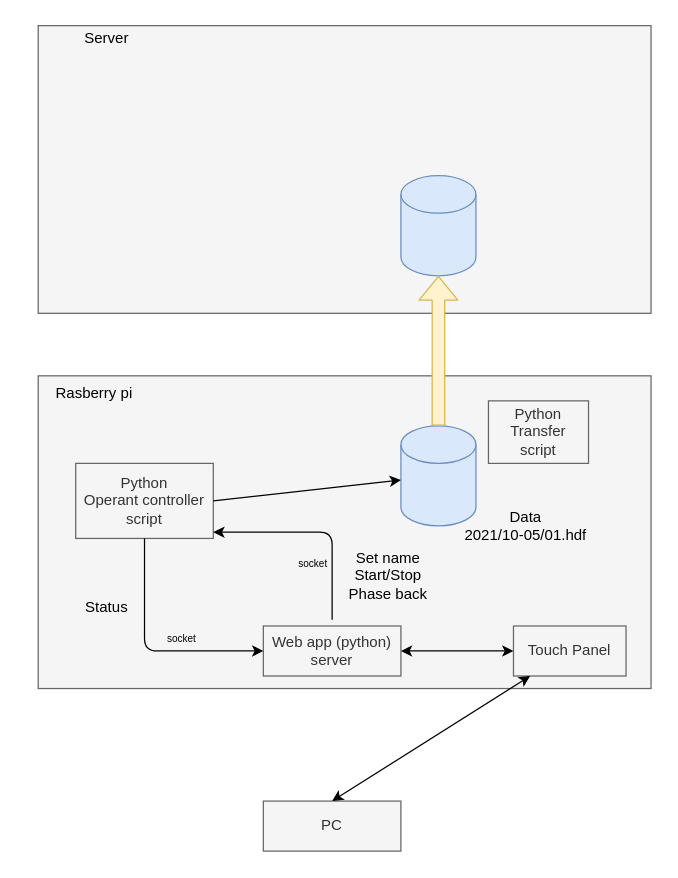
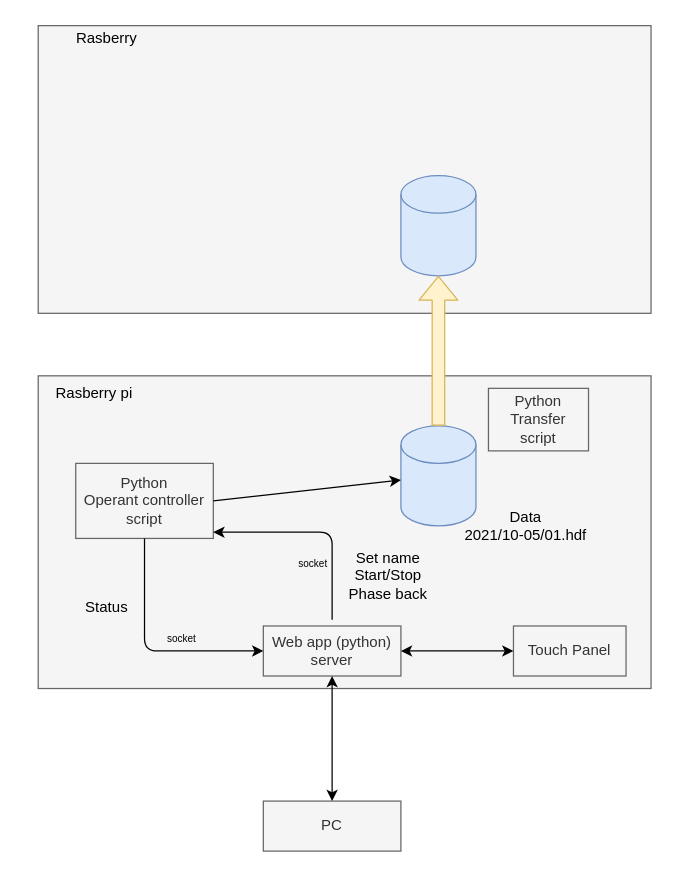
- <mxCell id="6" value="&lt;font color=&quot;#000000&quot;&gt;Server&lt;/font&gt;" style="text;html=1;strokeColor=none;fillColor=none;align=center;verticalAlign=middle;whiteSpace=wrap;rounded=0;" vertex="1" parent="1"><mxGeometry x="30" y="20" width="110" height="20" as="geometry" /></mxCell>
+ <mxCell id="6" value="&lt;font color=&quot;#000000&quot;&gt;Rasberry&lt;/font&gt;" style="text;html=1;strokeColor=none;fillColor=none;align=center;verticalAlign=middle;whiteSpace=wrap;rounded=0;" vertex="1" parent="1"><mxGeometry x="30" y="20" width="110" height="20" as="geometry" /></mxCell>
- <mxCell id="23" value="Python &lt;br&gt;Transfer&lt;br&gt;script" style="rounded=0;whiteSpace=wrap;html=1;strokeColor=#666666;fillColor=#f5f5f5;fontColor=#333333;" vertex="1" parent="1"><mxGeometry x="390" y="320" width="80" height="50" as="geometry" /></mxCell>
+ <mxCell id="23" value="Python &lt;br&gt;Transfer&lt;br&gt;script" style="rounded=0;whiteSpace=wrap;html=1;strokeColor=#666666;fillColor=#f5f5f5;fontColor=#333333;" vertex="1" parent="1"><mxGeometry x="390" y="310" width="80" height="50" as="geometry" /></mxCell>
- <mxCell id="21" value="" style="endArrow=classic;startArrow=classic;html=1;fontColor=#000000;strokeColor=#000000;exitX=0.5;exitY=0;exitDx=0;exitDy=0;" edge="1" parent="1" source="20" target="16"><mxGeometry width="50" height="50" relative="1" as="geometry"><mxPoint x="340" y="610" as="sourcePoint" /><mxPoint x="250" y="610" as="targetPoint" /></mxGeometry></mxCell>
+ <mxCell id="21" value="" style="endArrow=classic;startArrow=classic;html=1;fontColor=#000000;strokeColor=#000000;entryX=0.5;entryY=1;entryDx=0;entryDy=0;exitX=0.5;exitY=0;exitDx=0;exitDy=0;" edge="1" parent="1" source="20" target="9"><mxGeometry width="50" height="50" relative="1" as="geometry"><mxPoint x="340" y="610" as="sourcePoint" /><mxPoint x="250" y="610" as="targetPoint" /></mxGeometry></mxCell>
